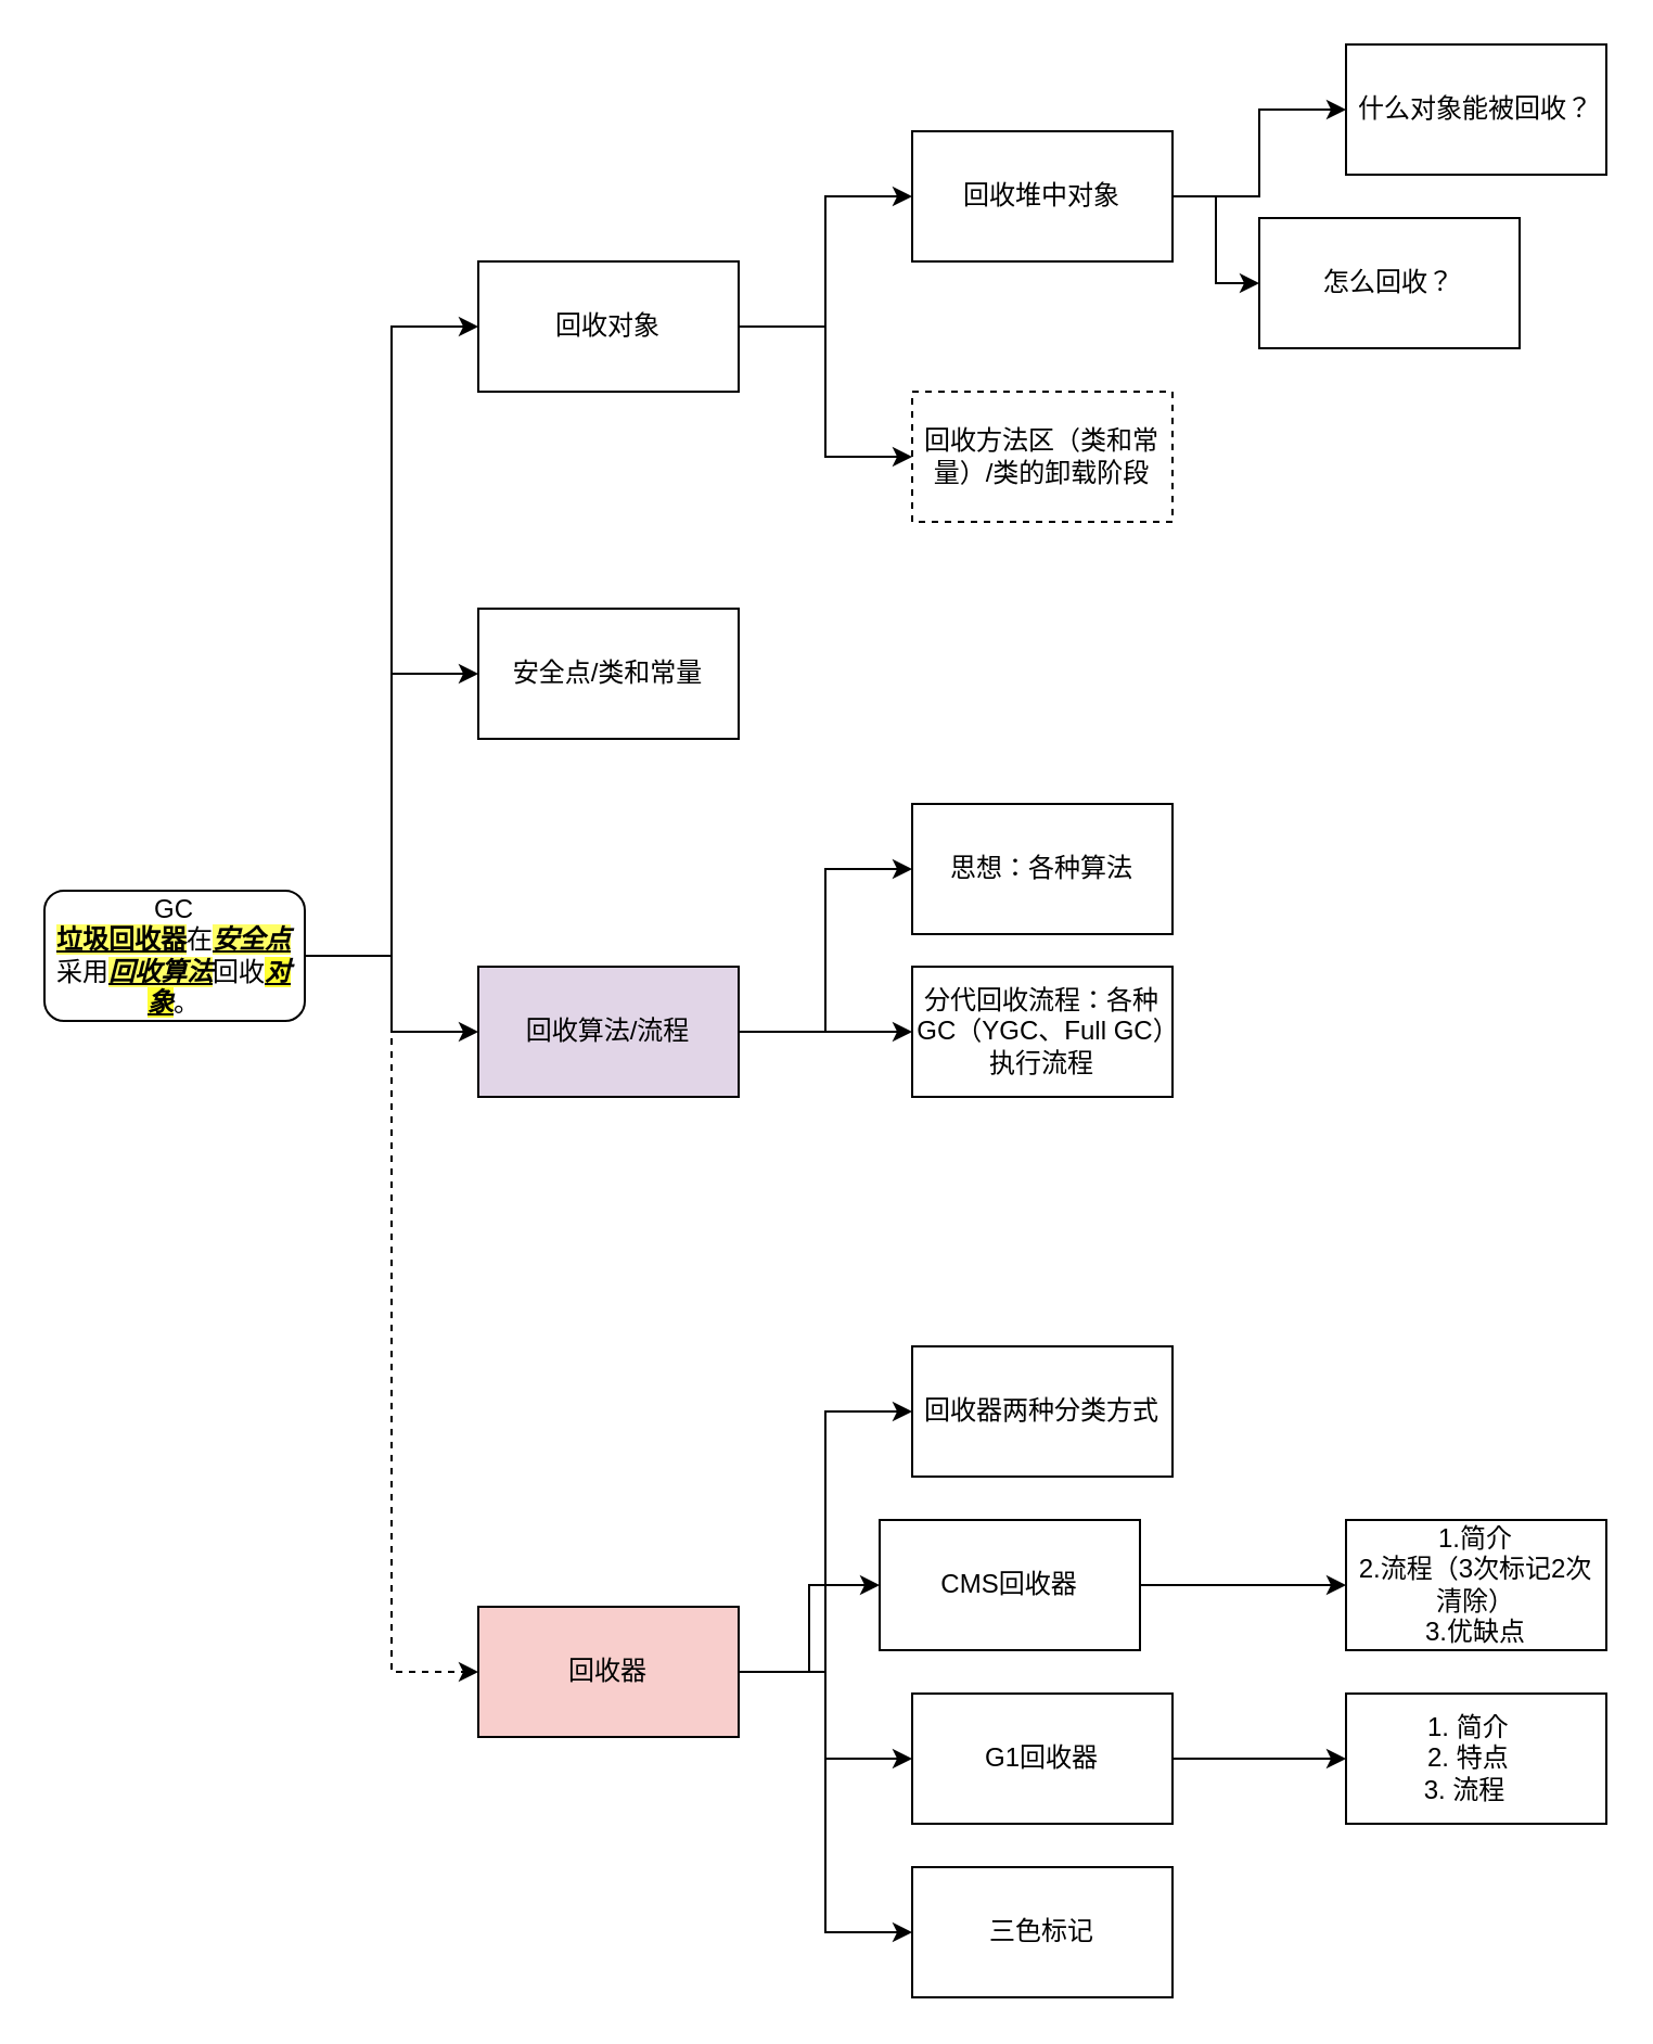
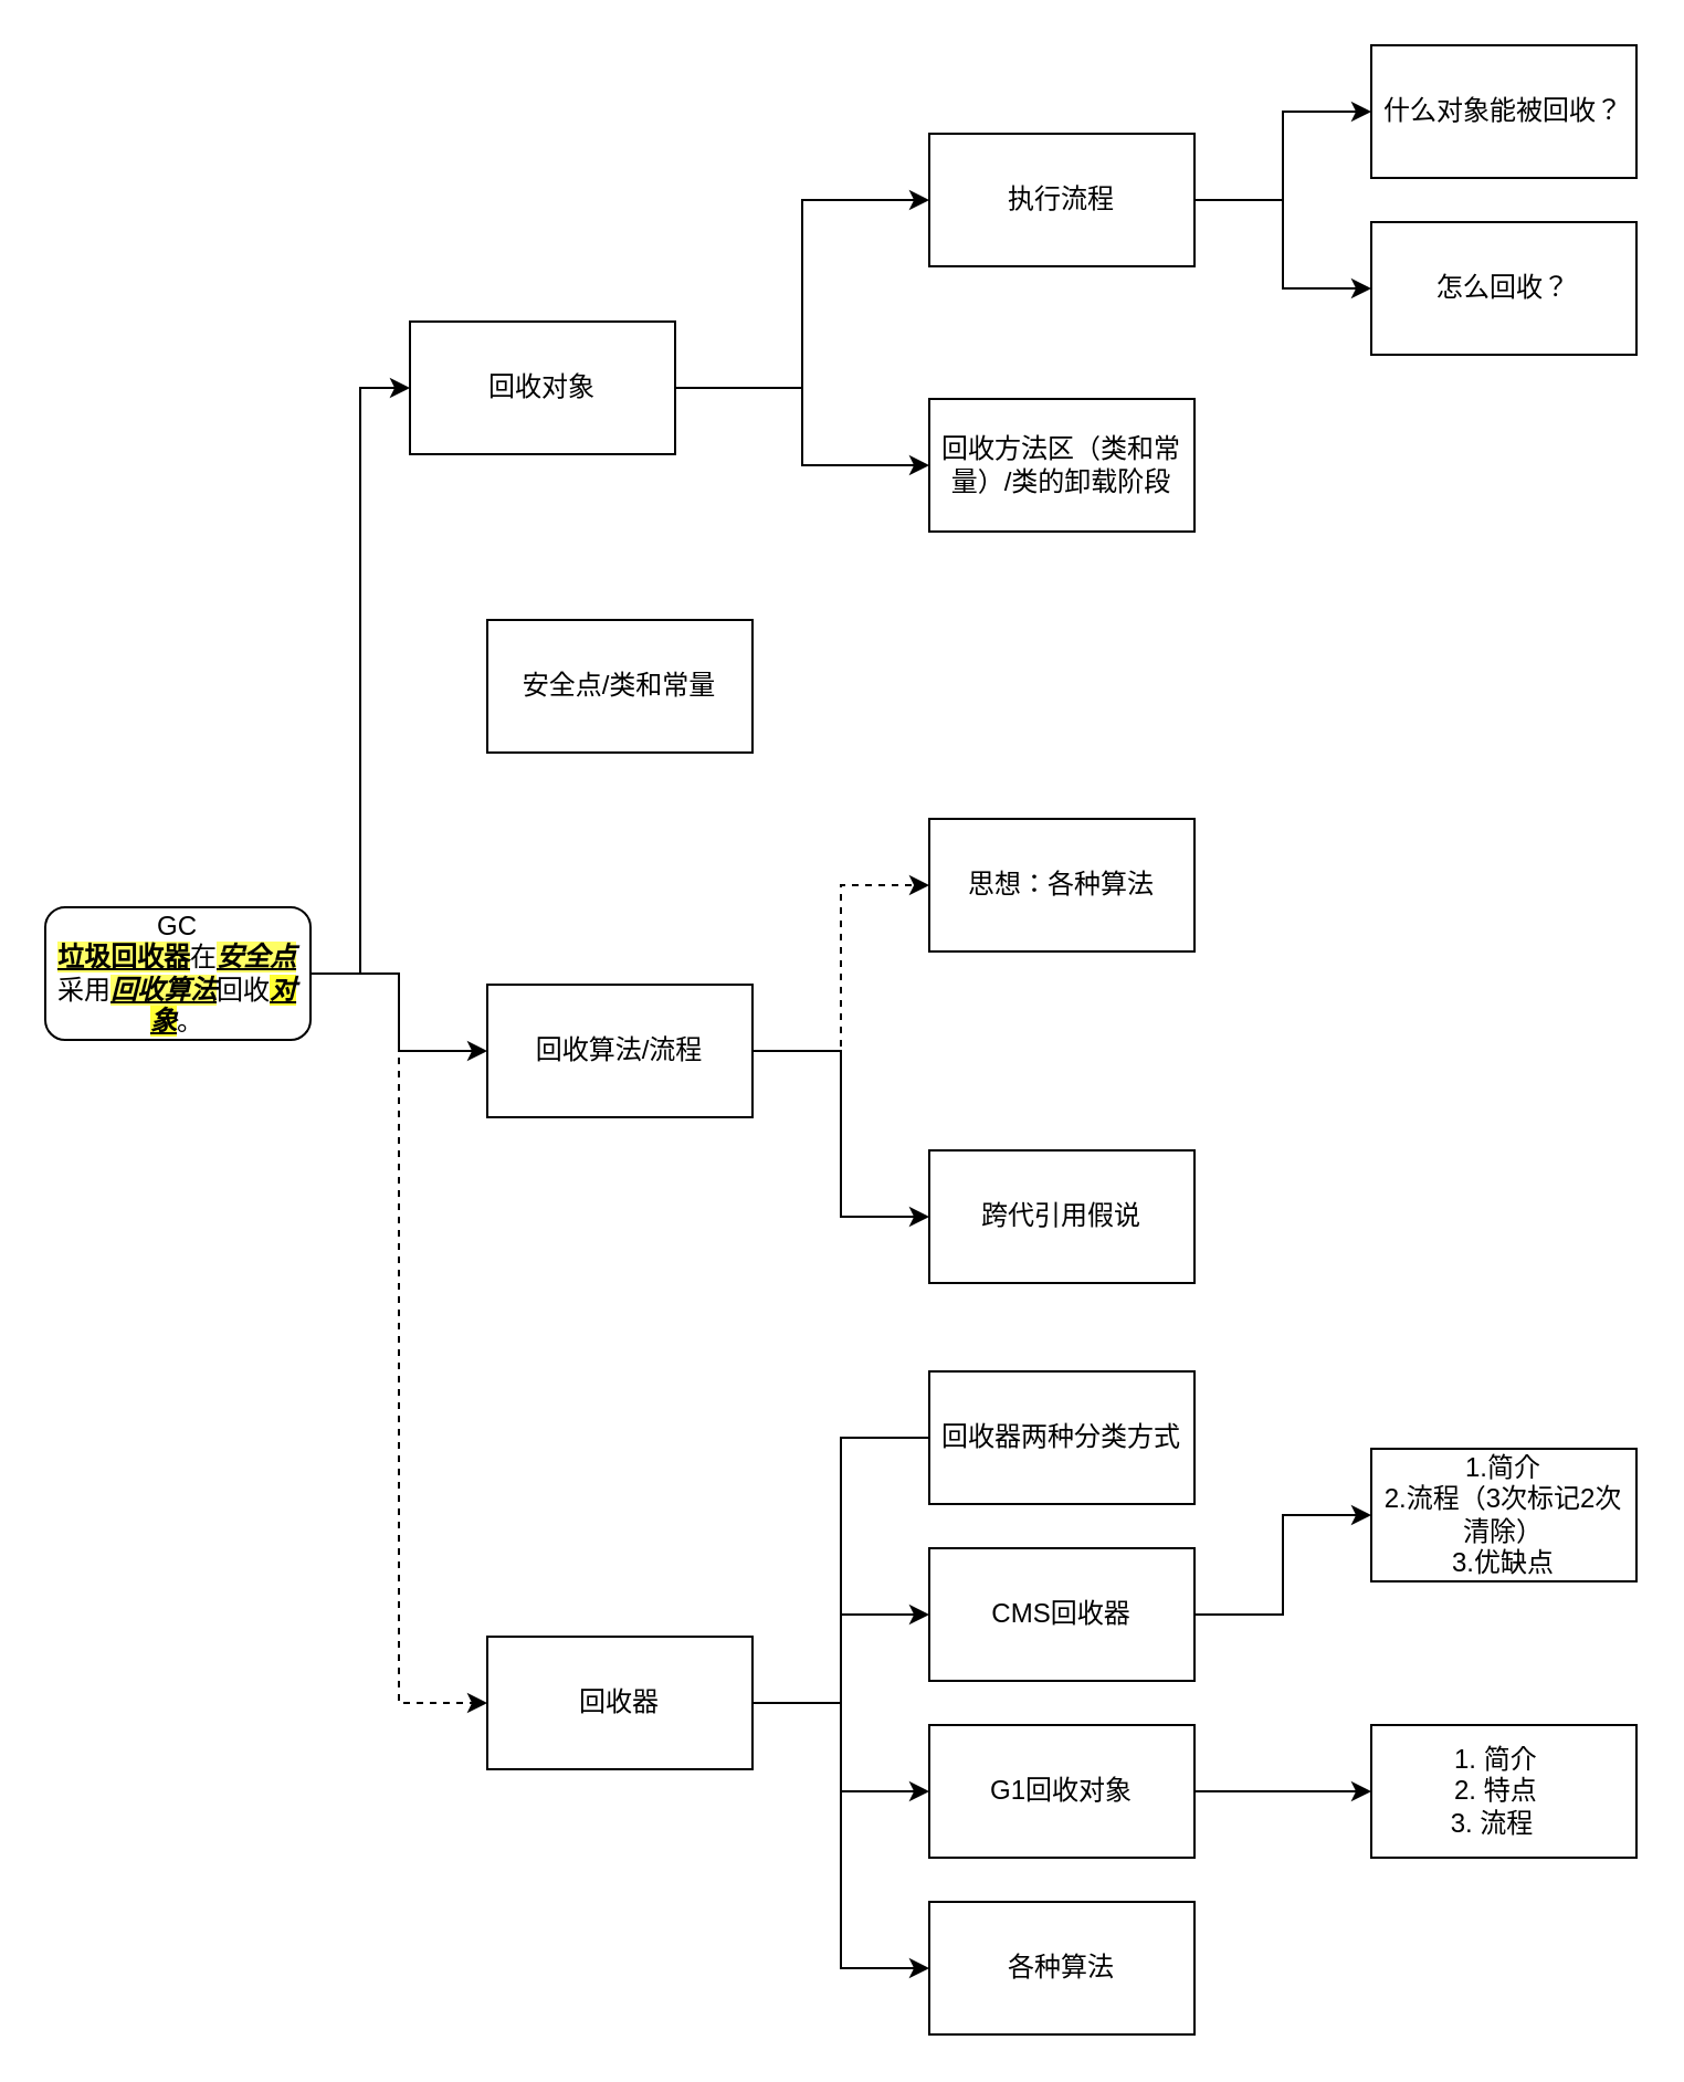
- <mxCell id="22" value="回收堆中对象" style="rounded=0;whiteSpace=wrap;html=1;" parent="1" vertex="1"><mxGeometry x="420" y="60" width="120" height="60" as="geometry" /></mxCell>
+ <mxCell id="22" value="执行流程" style="rounded=0;whiteSpace=wrap;html=1;" parent="1" vertex="1"><mxGeometry x="420" y="60" width="120" height="60" as="geometry" /></mxCell>
- <mxCell id="25" value="怎么回收？" style="rounded=0;whiteSpace=wrap;html=1;" parent="1" vertex="1"><mxGeometry x="580" y="100" width="120" height="60" as="geometry" /></mxCell>
+ <mxCell id="25" value="怎么回收？" style="rounded=0;whiteSpace=wrap;html=1;" parent="1" vertex="1"><mxGeometry x="620" y="100" width="120" height="60" as="geometry" /></mxCell>
- <mxCell id="14" value="回收对象" style="rounded=0;whiteSpace=wrap;html=1;" parent="1" vertex="1"><mxGeometry x="220" y="120" width="120" height="60" as="geometry" /></mxCell>
+ <mxCell id="14" value="回收对象" style="rounded=0;whiteSpace=wrap;html=1;" parent="1" vertex="1"><mxGeometry x="185" y="145" width="120" height="60" as="geometry" /></mxCell>
- <mxCell id="23" value="回收方法区（类和常量）/类的卸载阶段" style="rounded=0;whiteSpace=wrap;html=1;dashed=1;" parent="1" vertex="1"><mxGeometry x="420" y="180" width="120" height="60" as="geometry" /></mxCell>
+ <mxCell id="23" value="回收方法区（类和常量）/类的卸载阶段" style="rounded=0;whiteSpace=wrap;html=1;" parent="1" vertex="1"><mxGeometry x="420" y="180" width="120" height="60" as="geometry" /></mxCell>
- <mxCell id="3" style="edgeStyle=orthogonalEdgeStyle;rounded=0;orthogonalLoop=1;jettySize=auto;html=1;entryX=0;entryY=0.5;entryDx=0;entryDy=0;" parent="1" source="6" target="11" edge="1"><mxGeometry relative="1" as="geometry" /></mxCell>
- <mxCell id="7" value="" style="edgeStyle=orthogonalEdgeStyle;rounded=0;orthogonalLoop=1;jettySize=auto;html=1;entryX=0;entryY=0.5;entryDx=0;entryDy=0;" parent="1" source="10" target="26" edge="1"><mxGeometry relative="1" as="geometry" /></mxCell>
+ <mxCell id="7" value="" style="edgeStyle=orthogonalEdgeStyle;rounded=0;orthogonalLoop=1;jettySize=auto;html=1;entryX=0;entryY=0.5;entryDx=0;entryDy=0;dashed=1;" parent="1" source="10" target="26" edge="1"><mxGeometry relative="1" as="geometry" /></mxCell>
- <mxCell id="10" value="回收算法/流程" style="rounded=0;whiteSpace=wrap;html=1;fillColor=#e1d5e7;" parent="1" vertex="1"><mxGeometry x="220" y="445" width="120" height="60" as="geometry" /></mxCell>
+ <mxCell id="10" value="回收算法/流程" style="rounded=0;whiteSpace=wrap;html=1;" parent="1" vertex="1"><mxGeometry x="220" y="445" width="120" height="60" as="geometry" /></mxCell>
- <mxCell id="8" style="edgeStyle=orthogonalEdgeStyle;rounded=0;orthogonalLoop=1;jettySize=auto;html=1;entryX=0;entryY=0.5;entryDx=0;entryDy=0;" parent="1" source="10" target="27" edge="1"><mxGeometry relative="1" as="geometry" /></mxCell>
- <mxCell id="27" value="分代回收流程：各种GC（YGC、Full GC）执行流程" style="rounded=0;whiteSpace=wrap;html=1;" parent="1" vertex="1"><mxGeometry x="420" y="445" width="120" height="60" as="geometry" /></mxCell>
+ <mxCell id="9" style="edgeStyle=orthogonalEdgeStyle;rounded=0;orthogonalLoop=1;jettySize=auto;html=1;entryX=0;entryY=0.5;entryDx=0;entryDy=0;" parent="1" source="10" target="28" edge="1"><mxGeometry relative="1" as="geometry" /></mxCell>
+ <mxCell id="28" value="跨代引用假说" style="rounded=0;whiteSpace=wrap;html=1;" parent="1" vertex="1"><mxGeometry x="420" y="520" width="120" height="60" as="geometry" /></mxCell>
- <mxCell id="15" value="" style="edgeStyle=orthogonalEdgeStyle;rounded=0;orthogonalLoop=1;jettySize=auto;html=1;entryX=0;entryY=0.5;entryDx=0;entryDy=0;" parent="1" source="19" target="29" edge="1"><mxGeometry relative="1" as="geometry" /></mxCell>
+ <mxCell id="15" value="" style="edgeStyle=orthogonalEdgeStyle;rounded=0;orthogonalLoop=1;jettySize=auto;html=1;entryX=0;entryY=0.5;entryDx=0;entryDy=0;endArrow=none;" parent="1" source="19" target="29" edge="1"><mxGeometry relative="1" as="geometry" /></mxCell>
- <mxCell id="31" value="CMS回收器" style="rounded=0;whiteSpace=wrap;html=1;" parent="1" vertex="1"><mxGeometry x="405" y="700" width="120" height="60" as="geometry" /></mxCell>
+ <mxCell id="31" value="CMS回收器" style="rounded=0;whiteSpace=wrap;html=1;" parent="1" vertex="1"><mxGeometry x="420" y="700" width="120" height="60" as="geometry" /></mxCell>
- <mxCell id="35" value="1.简介&lt;br&gt;2.流程（3次标记2次清除）&lt;br&gt;3.优缺点" style="rounded=0;whiteSpace=wrap;html=1;" parent="1" vertex="1"><mxGeometry x="620" y="700" width="120" height="60" as="geometry" /></mxCell>
+ <mxCell id="35" value="1.简介&lt;br&gt;2.流程（3次标记2次清除）&lt;br&gt;3.优缺点" style="rounded=0;whiteSpace=wrap;html=1;" parent="1" vertex="1"><mxGeometry x="620" y="655" width="120" height="60" as="geometry" /></mxCell>
- <mxCell id="19" value="回收器" style="rounded=0;whiteSpace=wrap;html=1;fillColor=#f8cecc;" parent="1" vertex="1"><mxGeometry x="220" y="740" width="120" height="60" as="geometry" /></mxCell>
+ <mxCell id="19" value="回收器" style="rounded=0;whiteSpace=wrap;html=1;" parent="1" vertex="1"><mxGeometry x="220" y="740" width="120" height="60" as="geometry" /></mxCell>
- <mxCell id="33" value="G1回收器" style="rounded=0;whiteSpace=wrap;html=1;" parent="1" vertex="1"><mxGeometry x="420" y="780" width="120" height="60" as="geometry" /></mxCell>
+ <mxCell id="33" value="G1回收对象" style="rounded=0;whiteSpace=wrap;html=1;" parent="1" vertex="1"><mxGeometry x="420" y="780" width="120" height="60" as="geometry" /></mxCell>
- <mxCell id="34" value="三色标记" style="rounded=0;whiteSpace=wrap;html=1;" parent="1" vertex="1"><mxGeometry x="420" y="860" width="120" height="60" as="geometry" /></mxCell>
+ <mxCell id="34" value="各种算法" style="rounded=0;whiteSpace=wrap;html=1;" parent="1" vertex="1"><mxGeometry x="420" y="860" width="120" height="60" as="geometry" /></mxCell>
